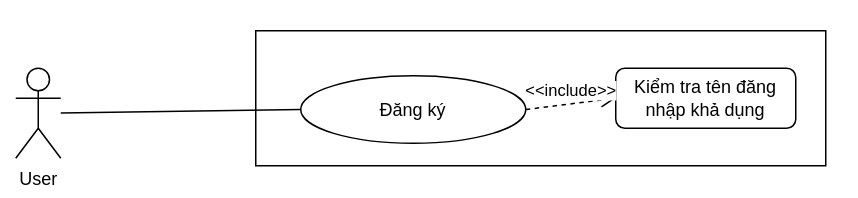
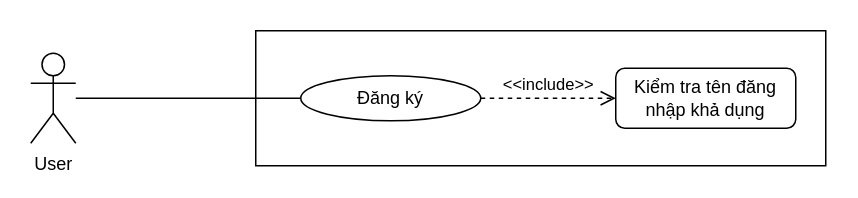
- <mxCell id="4" value="Đăng ký" style="ellipse;whiteSpace=wrap;html=1;" vertex="1" parent="1"><mxGeometry x="200" y="50" width="150" height="45" as="geometry" /></mxCell>
+ <mxCell id="4" value="Đăng ký" style="ellipse;whiteSpace=wrap;html=1;" vertex="1" parent="1"><mxGeometry x="200" y="50" width="120" height="30" as="geometry" /></mxCell>
- <mxCell id="3" value="User" style="shape=umlActor;verticalLabelPosition=bottom;verticalAlign=top;html=1;outlineConnect=0;" vertex="1" parent="1"><mxGeometry x="10" y="45" width="30" height="60" as="geometry" /></mxCell>
+ <mxCell id="3" value="User" style="shape=umlActor;verticalLabelPosition=bottom;verticalAlign=top;html=1;outlineConnect=0;" vertex="1" parent="1"><mxGeometry x="20" y="35" width="30" height="60" as="geometry" /></mxCell>
